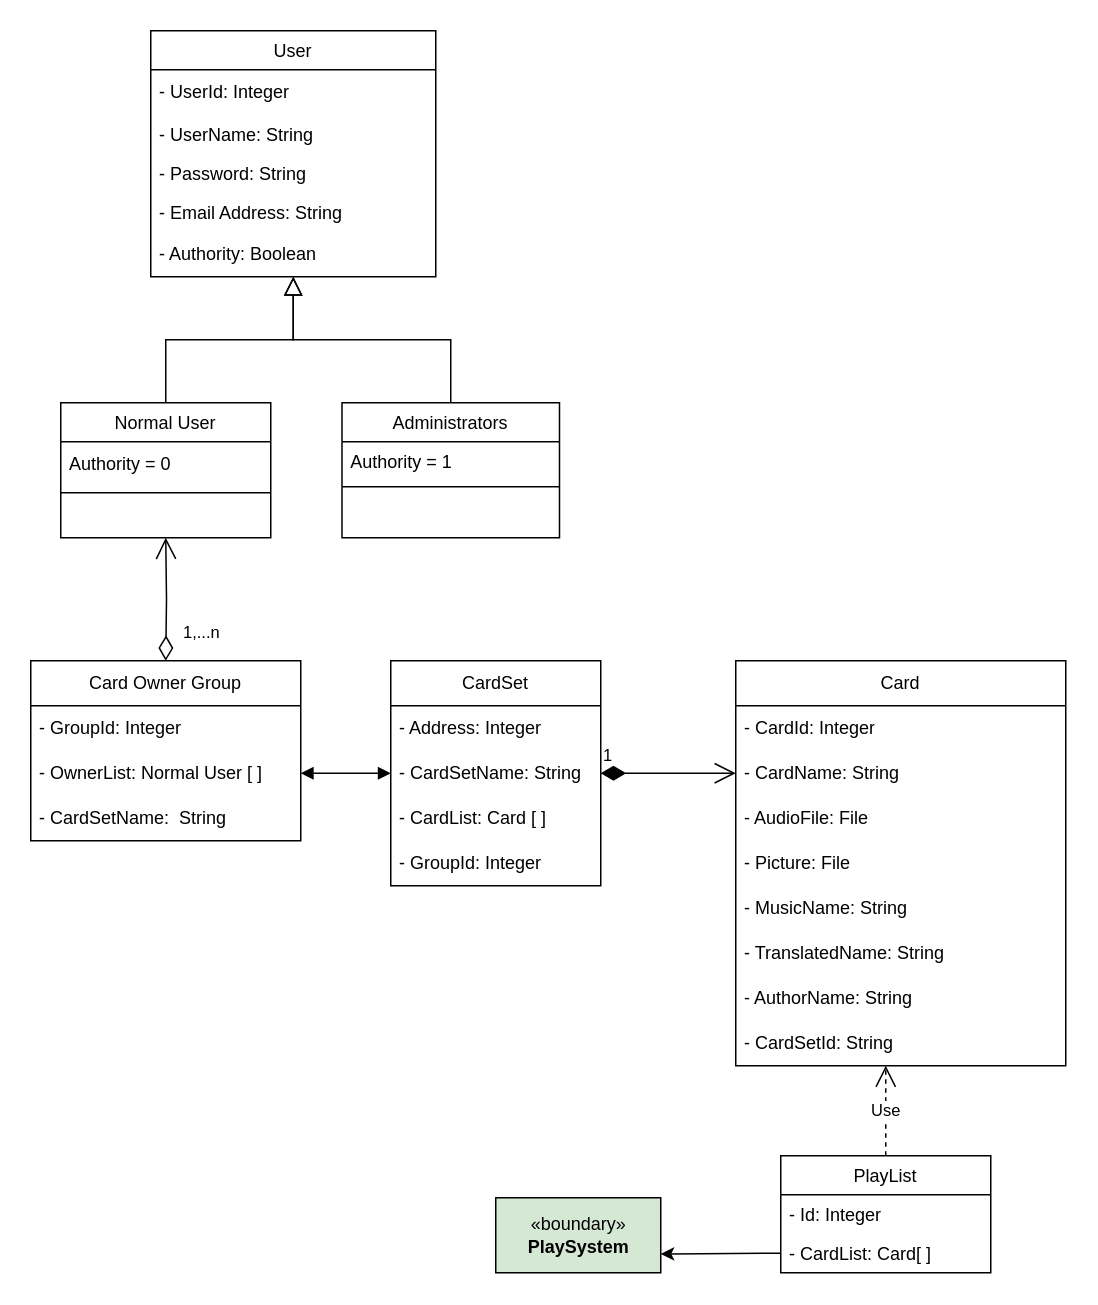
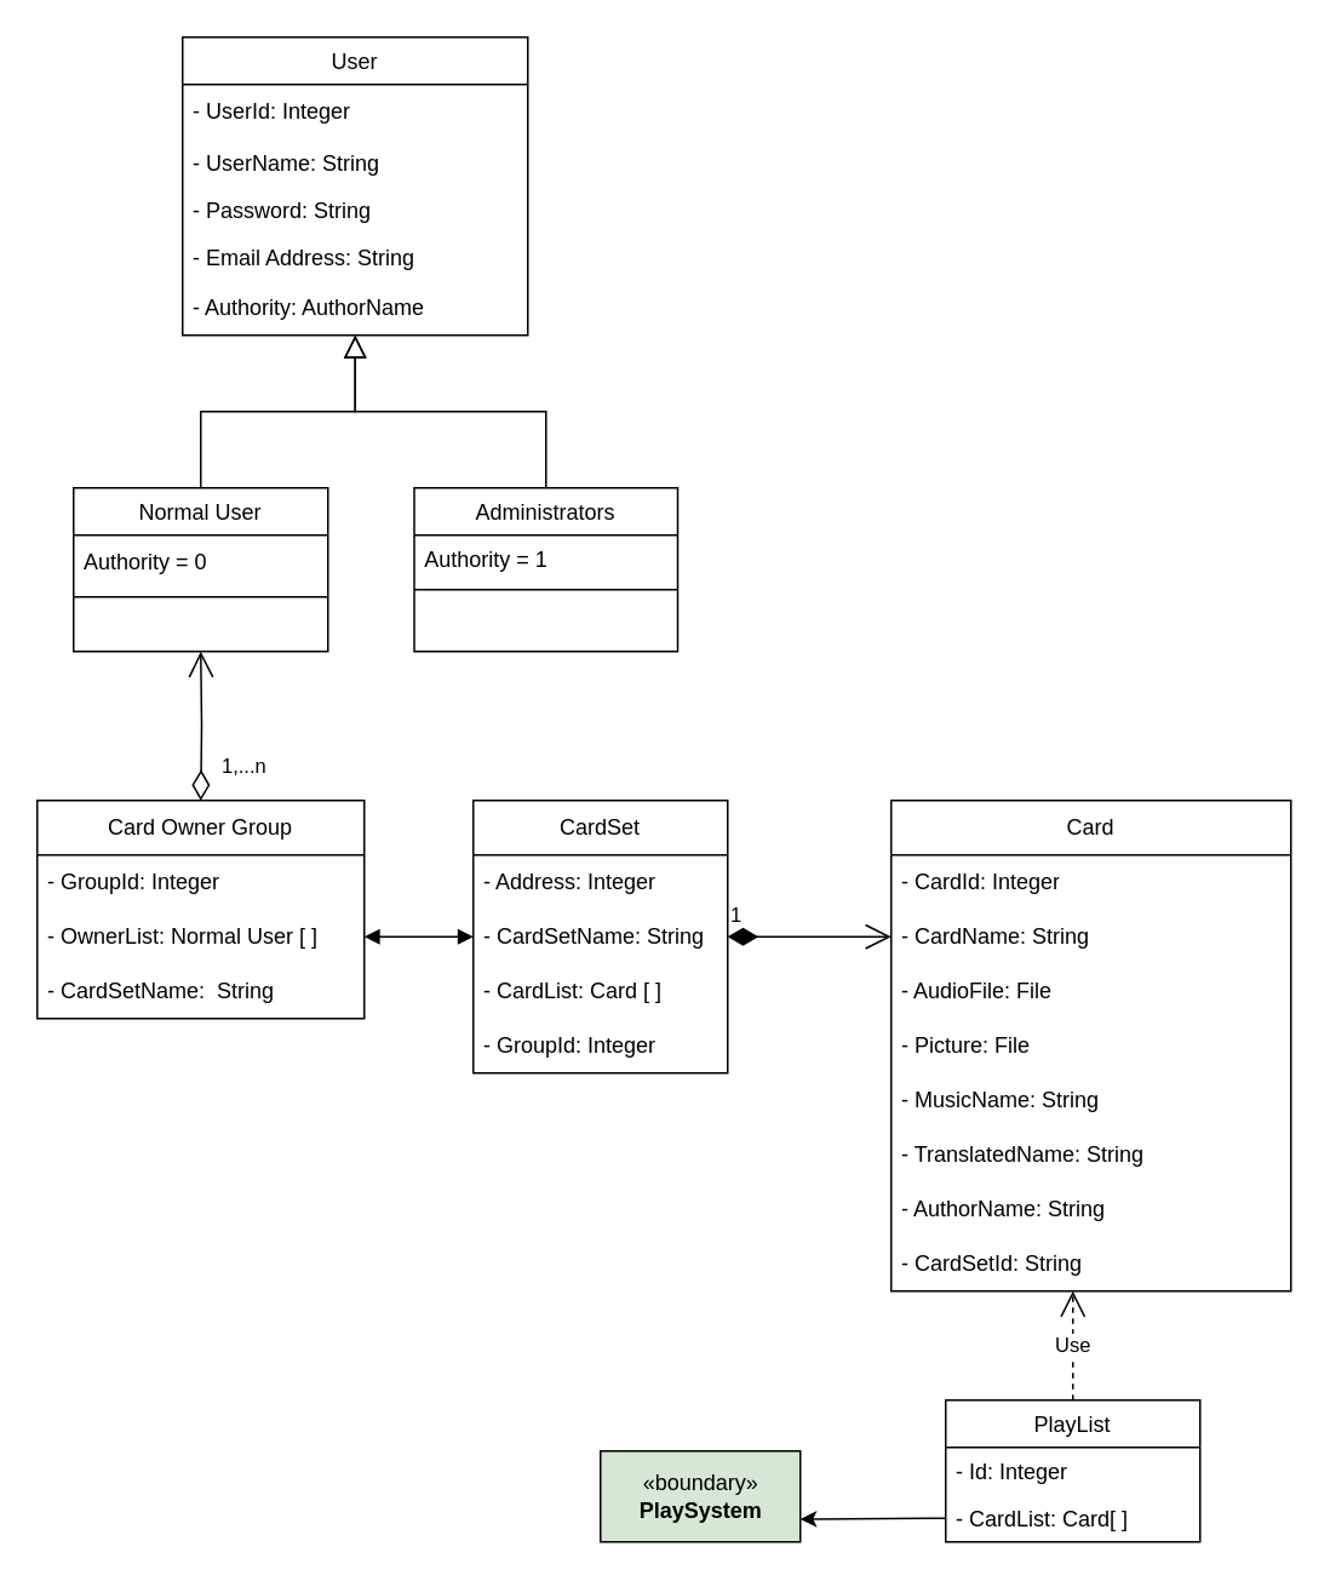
- <mxCell id="25" value="- Authority: Boolean" style="text;strokeColor=none;fillColor=none;align=left;verticalAlign=middle;spacingLeft=4;spacingRight=4;overflow=hidden;points=[[0,0.5],[1,0.5]];portConstraint=eastwest;rotatable=0;whiteSpace=wrap;html=1;" parent="20" vertex="1"><mxGeometry y="134" width="190" height="30" as="geometry" /></mxCell>
+ <mxCell id="25" value="- Authority: AuthorName" style="text;strokeColor=none;fillColor=none;align=left;verticalAlign=middle;spacingLeft=4;spacingRight=4;overflow=hidden;points=[[0,0.5],[1,0.5]];portConstraint=eastwest;rotatable=0;whiteSpace=wrap;html=1;" parent="20" vertex="1"><mxGeometry y="134" width="190" height="30" as="geometry" /></mxCell>
